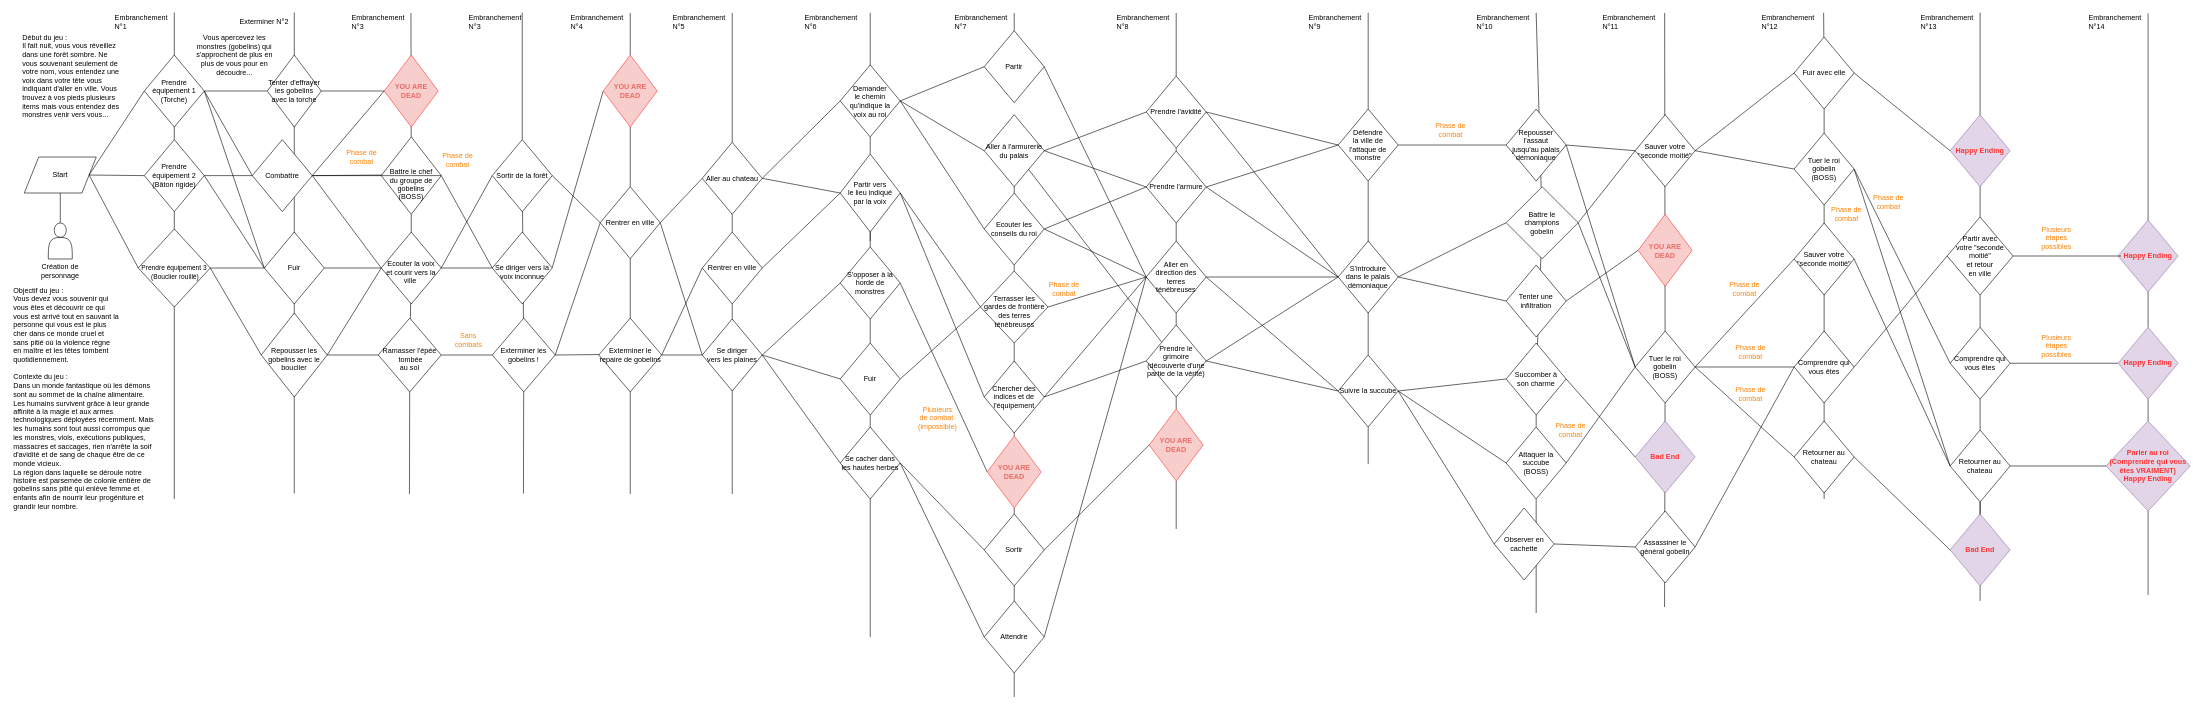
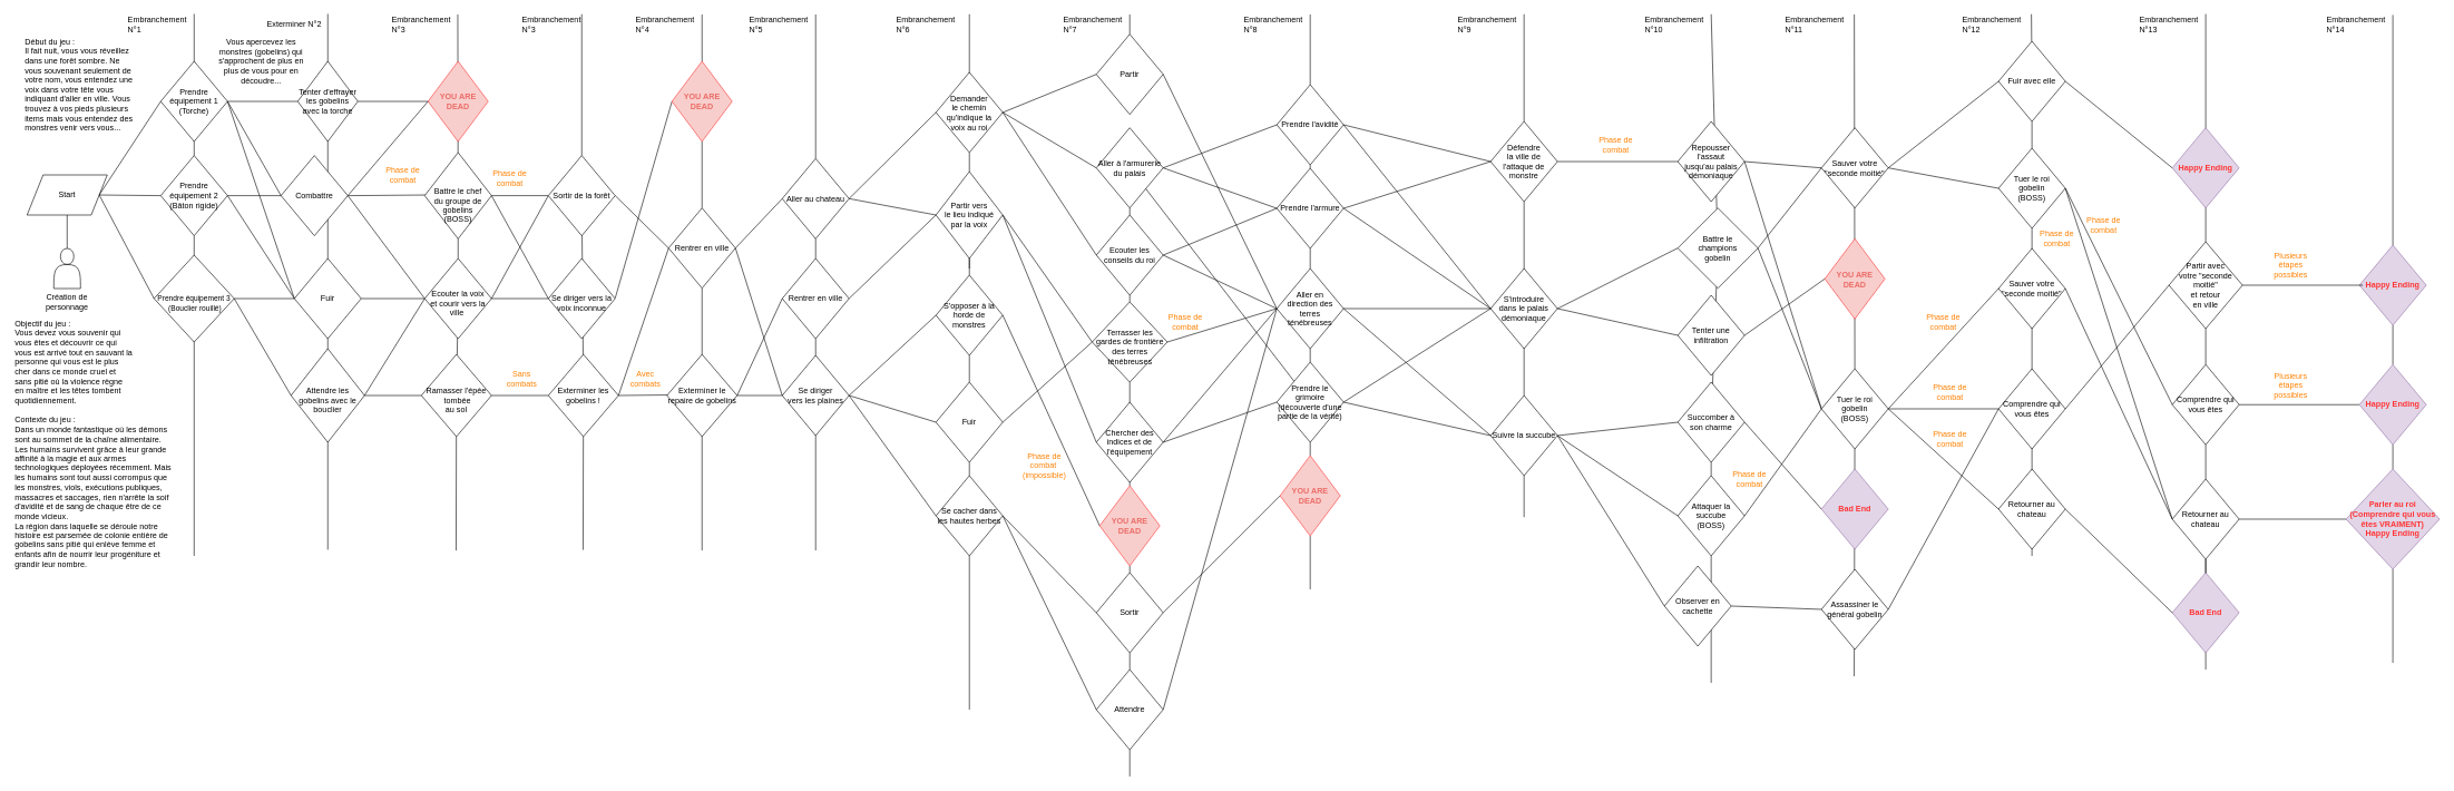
- <mxCell id="75" value="" style="endArrow=none;html=1;fontColor=#FF8000;exitX=1;exitY=0.5;exitDx=0;exitDy=0;" parent="1" source="62" target="43" edge="1"><mxGeometry width="50" height="50" relative="1" as="geometry"><mxPoint x="745" y="456" as="sourcePoint" /><mxPoint x="832.5" y="381" as="targetPoint" /></mxGeometry></mxCell>
+ <mxCell id="75" value="" style="endArrow=none;html=1;fontColor=#FF8000;exitX=1;exitY=0.5;exitDx=0;exitDy=0;entryX=0;entryY=0.5;entryDx=0;entryDy=0;" parent="1" source="62" target="73" edge="1"><mxGeometry width="50" height="50" relative="1" as="geometry"><mxPoint x="745" y="456" as="sourcePoint" /><mxPoint x="832.5" y="381" as="targetPoint" /></mxGeometry></mxCell>
+ <mxCell id="86" value="Avec combats" style="text;html=1;strokeColor=none;fillColor=none;align=center;verticalAlign=middle;whiteSpace=wrap;rounded=0;fontColor=#FF8000;" parent="1" vertex="1"><mxGeometry x="937.5" y="551" width="55" height="30" as="geometry" /></mxCell>
- <mxCell id="45" value="&lt;br&gt;Repousser les gobelins avec le bouclier" style="rhombus;whiteSpace=wrap;html=1;" parent="1" vertex="1"><mxGeometry x="435" y="521" width="110" height="140" as="geometry" /></mxCell>
+ <mxCell id="45" value="&lt;br&gt;Attendre les gobelins avec le bouclier" style="rhombus;whiteSpace=wrap;html=1;" parent="1" vertex="1"><mxGeometry x="435" y="521" width="110" height="140" as="geometry" /></mxCell>
- <mxCell id="119" value="Plusieurs de combat&amp;nbsp;&lt;br&gt;(impossible)" style="text;html=1;strokeColor=none;fillColor=none;align=center;verticalAlign=middle;whiteSpace=wrap;rounded=0;fontColor=#FF8000;" parent="1" vertex="1"><mxGeometry x="1530" y="676" width="65" height="40" as="geometry" /></mxCell>
+ <mxCell id="119" value="Phase de combat&amp;nbsp;&lt;br&gt;(impossible)" style="text;html=1;strokeColor=none;fillColor=none;align=center;verticalAlign=middle;whiteSpace=wrap;rounded=0;fontColor=#FF8000;" parent="1" vertex="1"><mxGeometry x="1530" y="676" width="65" height="40" as="geometry" /></mxCell>
